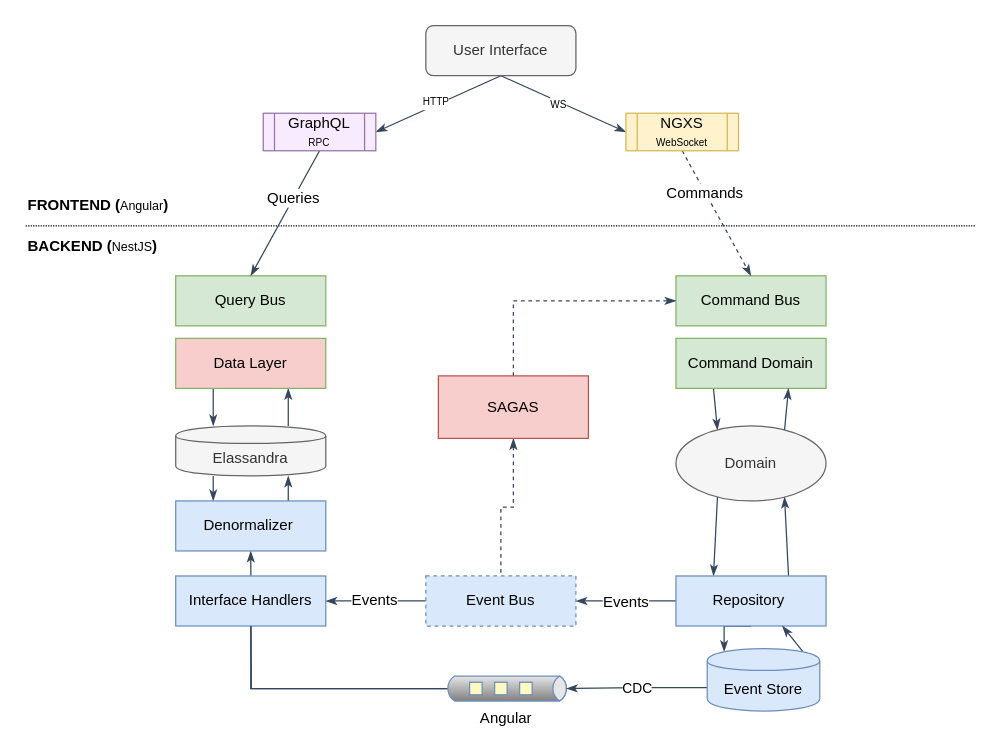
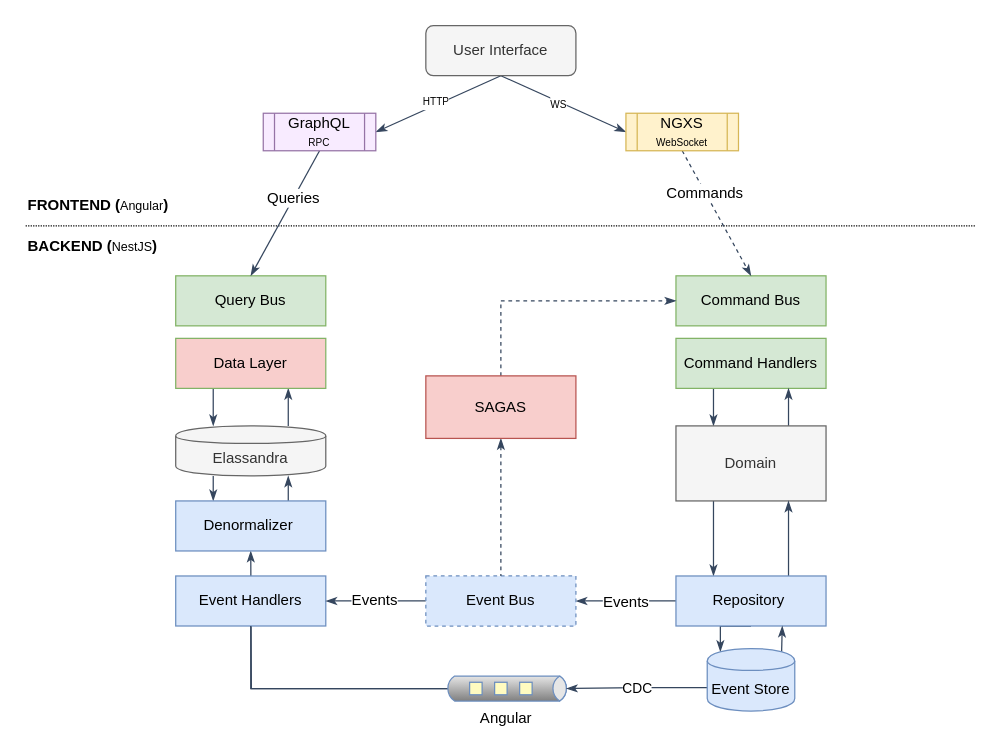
- <mxCell id="24" value="Command Domain" style="rounded=0;whiteSpace=wrap;html=1;fillColor=#d5e8d4;strokeColor=#82b366;" vertex="1" parent="1"><mxGeometry x="540" y="270" width="120" height="40" as="geometry" /></mxCell>
+ <mxCell id="24" value="Command Handlers" style="rounded=0;whiteSpace=wrap;html=1;fillColor=#d5e8d4;strokeColor=#82b366;" vertex="1" parent="1"><mxGeometry x="540" y="270" width="120" height="40" as="geometry" /></mxCell>
- <mxCell id="49" value="SAGAS" style="rounded=0;whiteSpace=wrap;html=1;fillColor=#f8cecc;strokeColor=#b85450;" vertex="1" parent="1"><mxGeometry x="350" y="300" width="120" height="50" as="geometry" /></mxCell>
+ <mxCell id="49" value="SAGAS" style="rounded=0;whiteSpace=wrap;html=1;fillColor=#f8cecc;strokeColor=#b85450;" vertex="1" parent="1"><mxGeometry x="340" y="300" width="120" height="50" as="geometry" /></mxCell>
- <mxCell id="27" value="Domain" style="ellipse;whiteSpace=wrap;html=1;fillColor=#f5f5f5;strokeColor=#666666;fontColor=#333333;" vertex="1" parent="1"><mxGeometry x="540" y="340" width="120" height="60" as="geometry" /></mxCell>
+ <mxCell id="27" value="Domain" style="rounded=0;whiteSpace=wrap;html=1;fillColor=#f5f5f5;strokeColor=#666666;fontColor=#333333;" vertex="1" parent="1"><mxGeometry x="540" y="340" width="120" height="60" as="geometry" /></mxCell>
- <mxCell id="21" value="Interface Handlers" style="rounded=0;whiteSpace=wrap;html=1;fillColor=#dae8fc;strokeColor=#6c8ebf;" vertex="1" parent="1"><mxGeometry x="140" y="460" width="120" height="40" as="geometry" /></mxCell>
+ <mxCell id="21" value="Event Handlers" style="rounded=0;whiteSpace=wrap;html=1;fillColor=#dae8fc;strokeColor=#6c8ebf;" vertex="1" parent="1"><mxGeometry x="140" y="460" width="120" height="40" as="geometry" /></mxCell>
- <mxCell id="37" value="Event Store" style="shape=cylinder;whiteSpace=wrap;html=1;boundedLbl=1;backgroundOutline=1;fillColor=#dae8fc;strokeColor=#6c8ebf;" vertex="1" parent="1"><mxGeometry x="565" y="518" width="90" height="50" as="geometry" /></mxCell>
+ <mxCell id="37" value="Event Store" style="shape=cylinder;whiteSpace=wrap;html=1;boundedLbl=1;backgroundOutline=1;fillColor=#dae8fc;strokeColor=#6c8ebf;" vertex="1" parent="1"><mxGeometry x="565" y="518" width="70" height="50" as="geometry" /></mxCell>
